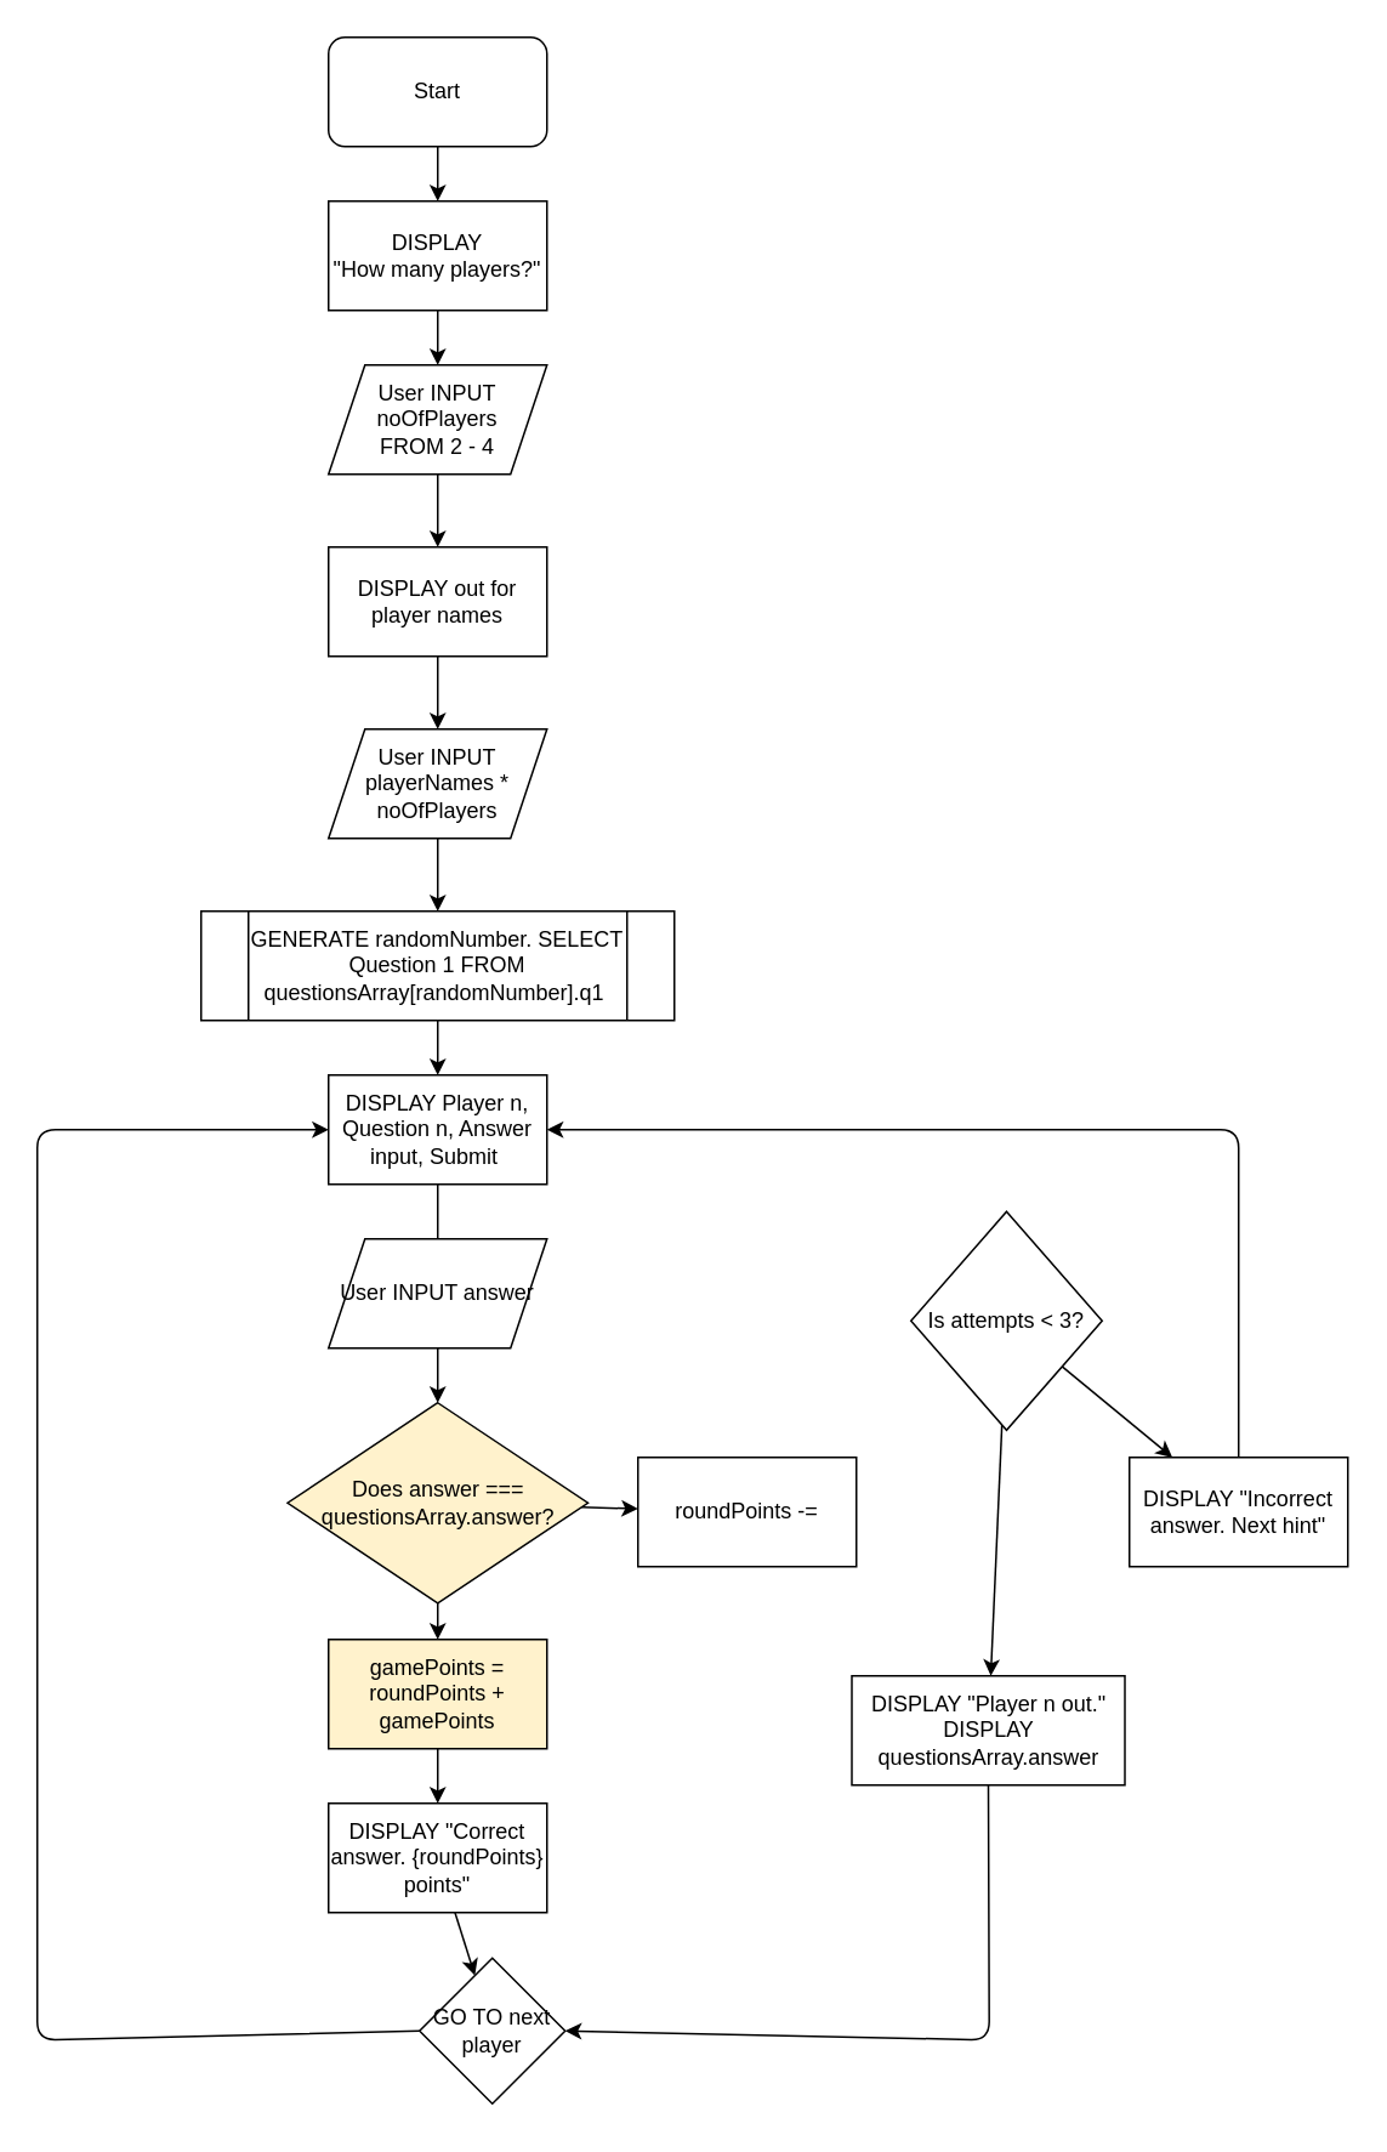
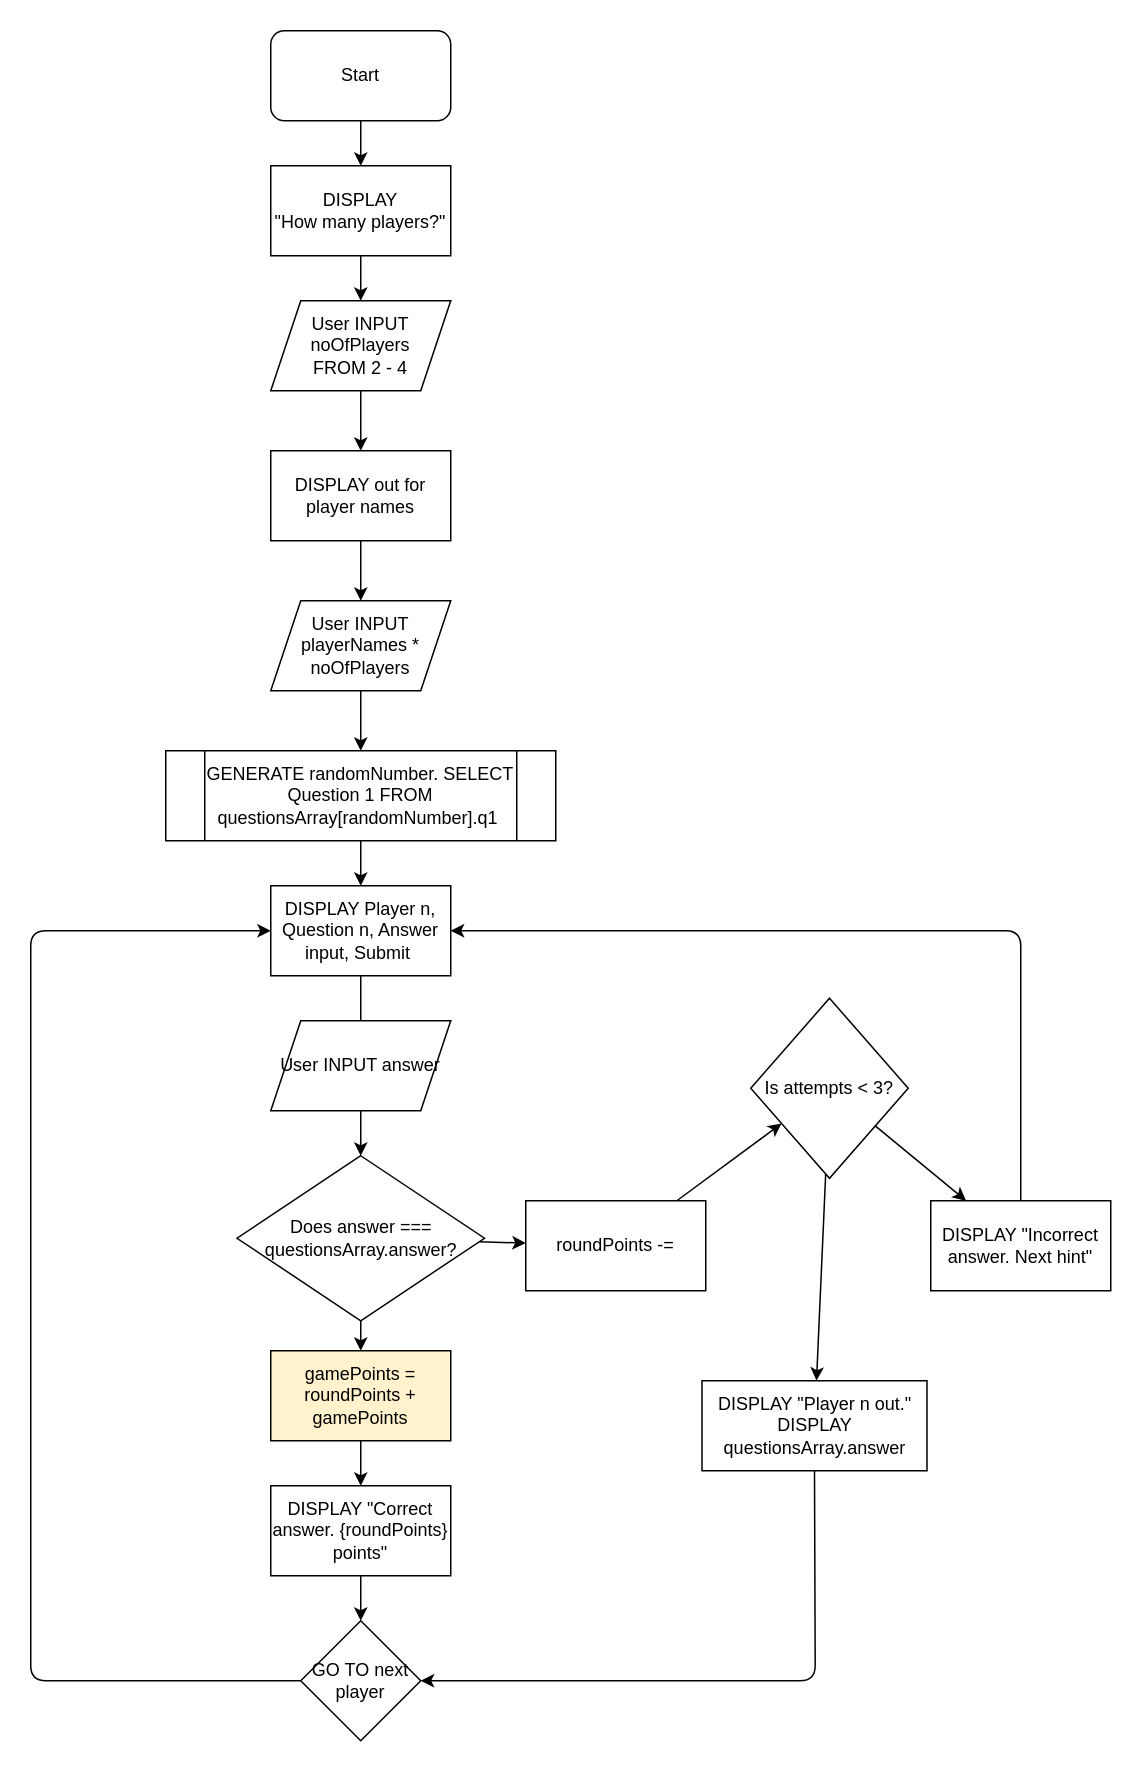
+ <mxCell id="21" value="" style="edgeStyle=none;html=1;" edge="1" parent="1" source="22" target="27"><mxGeometry relative="1" as="geometry" /></mxCell>
- <mxCell id="20" value="Does answer === questionsArray.answer?" style="rhombus;whiteSpace=wrap;html=1;fillColor=#fff2cc;" vertex="1" parent="1"><mxGeometry x="157.5" y="770" width="165" height="110" as="geometry" /></mxCell>
+ <mxCell id="20" value="Does answer === questionsArray.answer?" style="rhombus;whiteSpace=wrap;html=1;" vertex="1" parent="1"><mxGeometry x="157.5" y="770" width="165" height="110" as="geometry" /></mxCell>
- <mxCell id="35" value="GO TO next player" style="rhombus;whiteSpace=wrap;html=1;" vertex="1" parent="1"><mxGeometry x="230" y="1075" width="80" height="80" as="geometry" /></mxCell>
+ <mxCell id="35" value="GO TO next player" style="rhombus;whiteSpace=wrap;html=1;" vertex="1" parent="1"><mxGeometry x="200" y="1080" width="80" height="80" as="geometry" /></mxCell>
